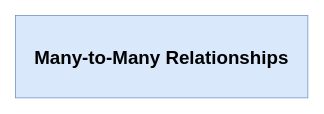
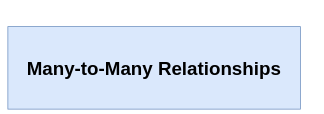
- <mxCell id="2" value="Many-to-Many Relationships" style="rounded=0;whiteSpace=wrap;html=1;fillColor=#dae8fc;strokeColor=#6c8ebf;fontStyle=1;fontSize=25;" vertex="1" parent="1"><mxGeometry x="20" y="20" width="390" height="110" as="geometry" /></mxCell>
+ <mxCell id="2" value="Many-to-Many Relationships" style="rounded=0;whiteSpace=wrap;html=1;fillColor=#dae8fc;strokeColor=#6c8ebf;fontStyle=1;fontSize=25;" vertex="1" parent="1"><mxGeometry x="10" y="35" width="390" height="110" as="geometry" /></mxCell>
